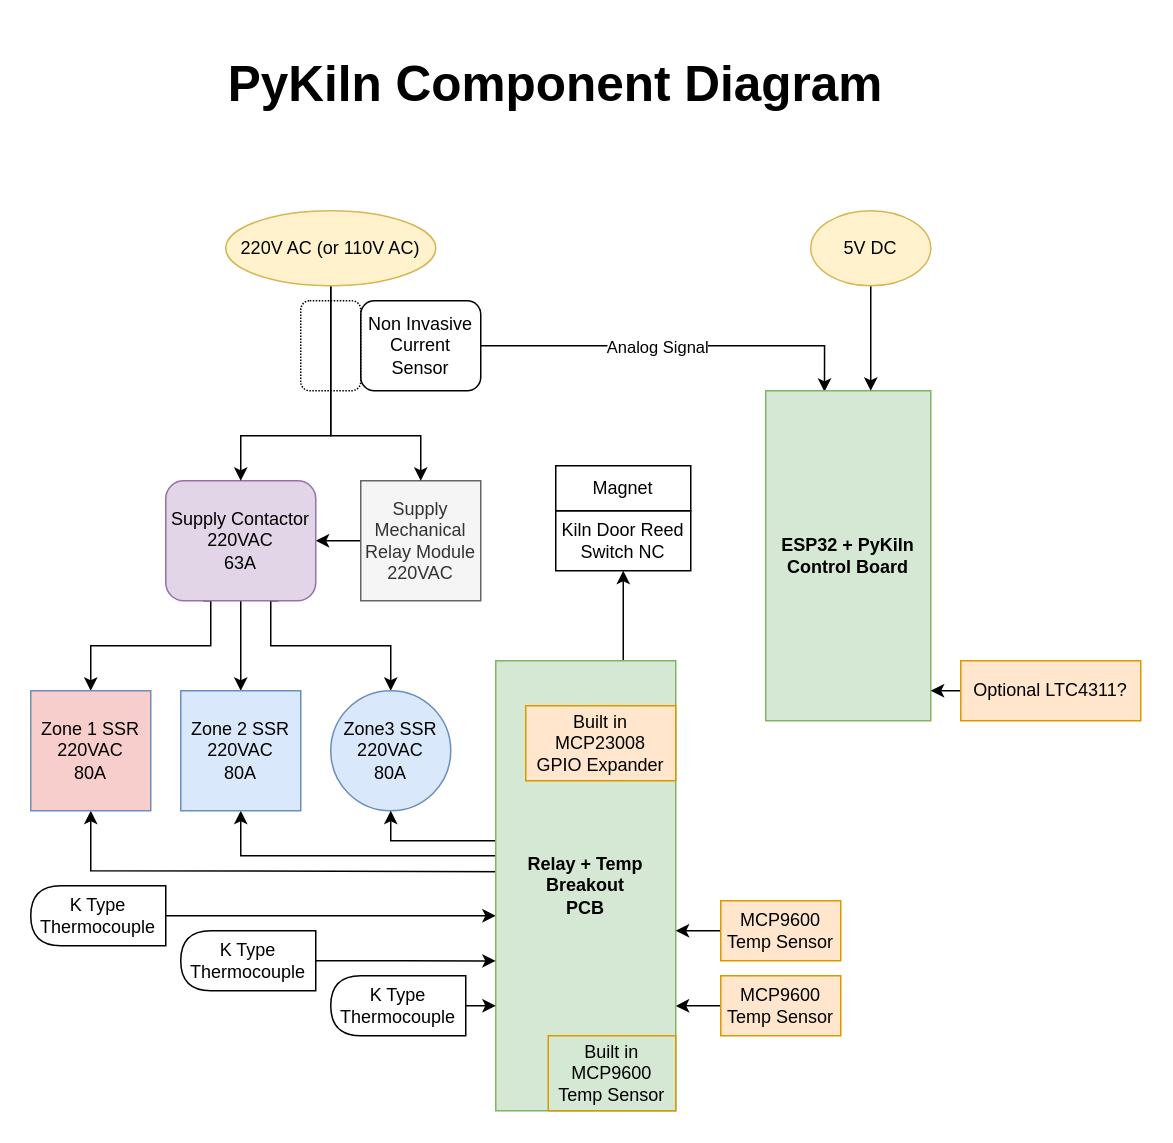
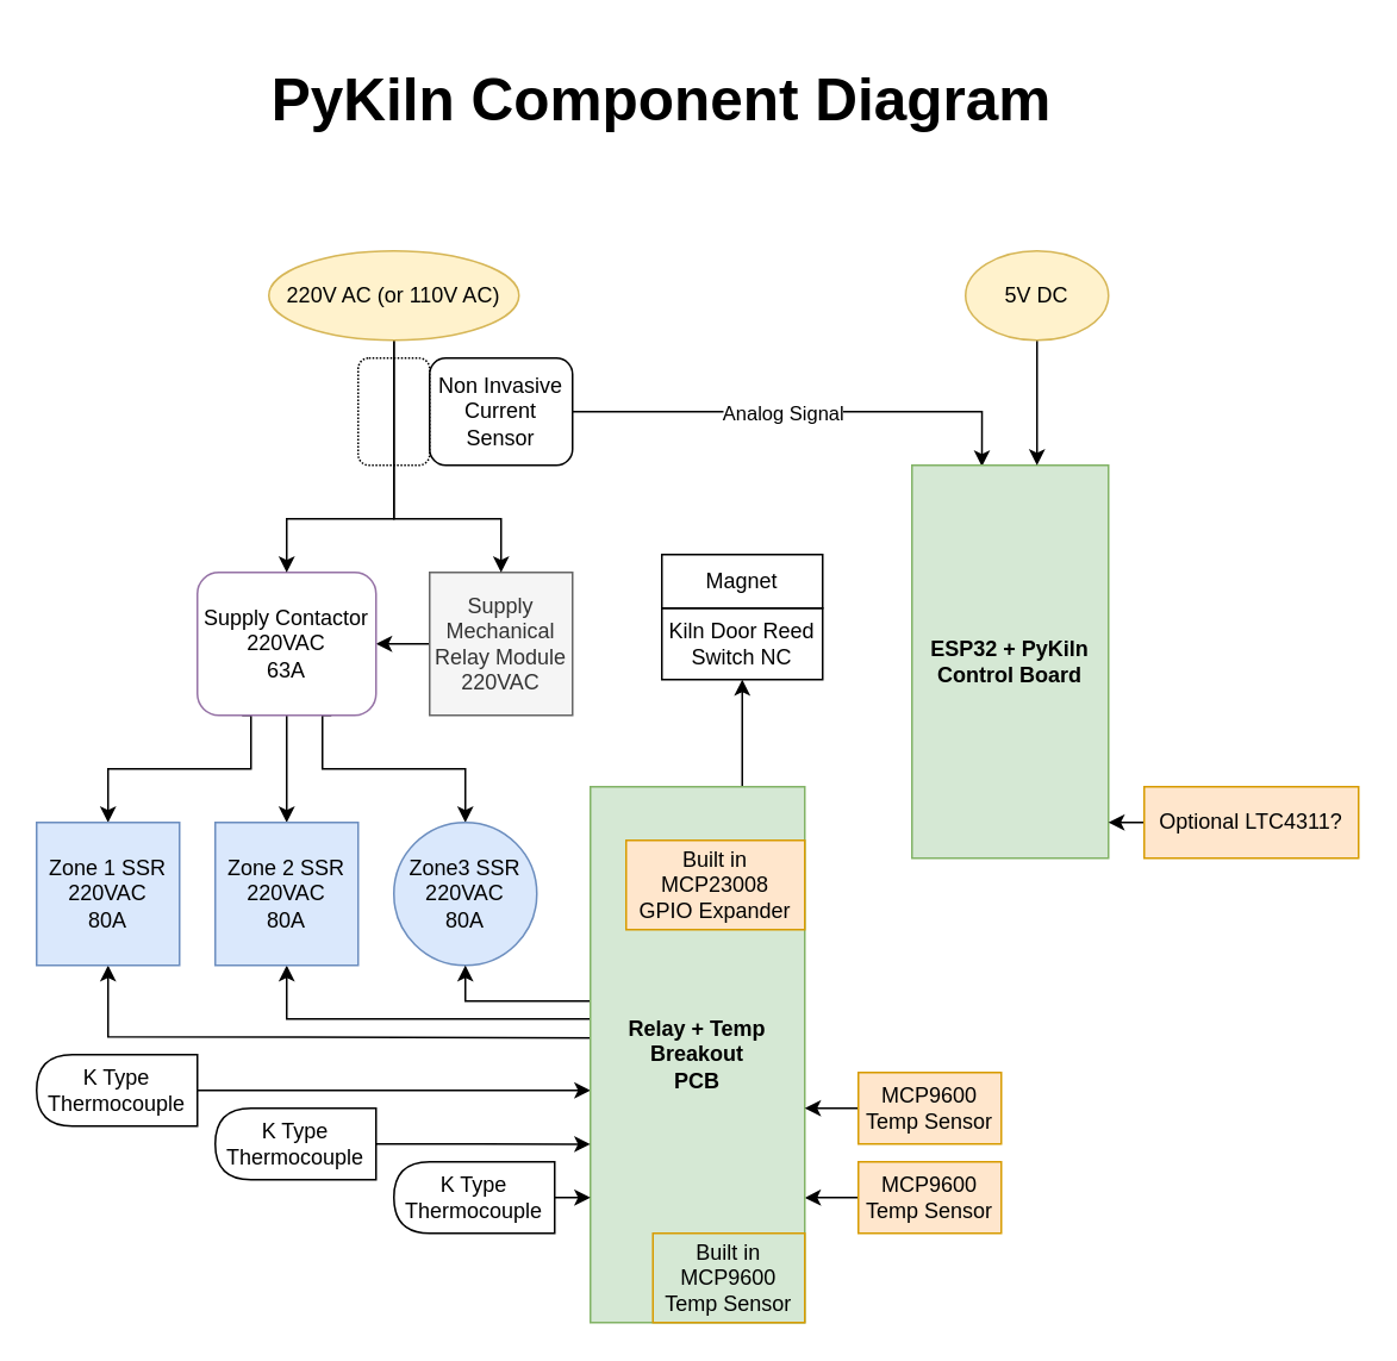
- <mxCell id="12" value="Supply Contactor&lt;br&gt;220VAC&lt;br&gt;63A" style="rounded=1;whiteSpace=wrap;html=1;fontFamily=Helvetica;fontSize=12;fontColor=#000000;align=center;strokeColor=#9673a6;fillColor=#e1d5e7;" parent="1" vertex="1"><mxGeometry x="110" y="320" width="100" height="80" as="geometry" /></mxCell>
+ <mxCell id="12" value="Supply Contactor&lt;br&gt;220VAC&lt;br&gt;63A" style="rounded=1;whiteSpace=wrap;html=1;fontFamily=Helvetica;fontSize=12;fontColor=#000000;align=center;strokeColor=#9673a6;fillColor=#ffffff;" parent="1" vertex="1"><mxGeometry x="110" y="320" width="100" height="80" as="geometry" /></mxCell>
- <mxCell id="15" value="Zone 1 SSR&lt;br&gt;220VAC&lt;br&gt;80A" style="whiteSpace=wrap;html=1;aspect=fixed;fillColor=#f8cecc;strokeColor=#6c8ebf;" parent="1" vertex="1"><mxGeometry x="20" y="460" width="80" height="80" as="geometry" /></mxCell>
+ <mxCell id="15" value="Zone 1 SSR&lt;br&gt;220VAC&lt;br&gt;80A" style="whiteSpace=wrap;html=1;aspect=fixed;fillColor=#dae8fc;strokeColor=#6c8ebf;" parent="1" vertex="1"><mxGeometry x="20" y="460" width="80" height="80" as="geometry" /></mxCell>
